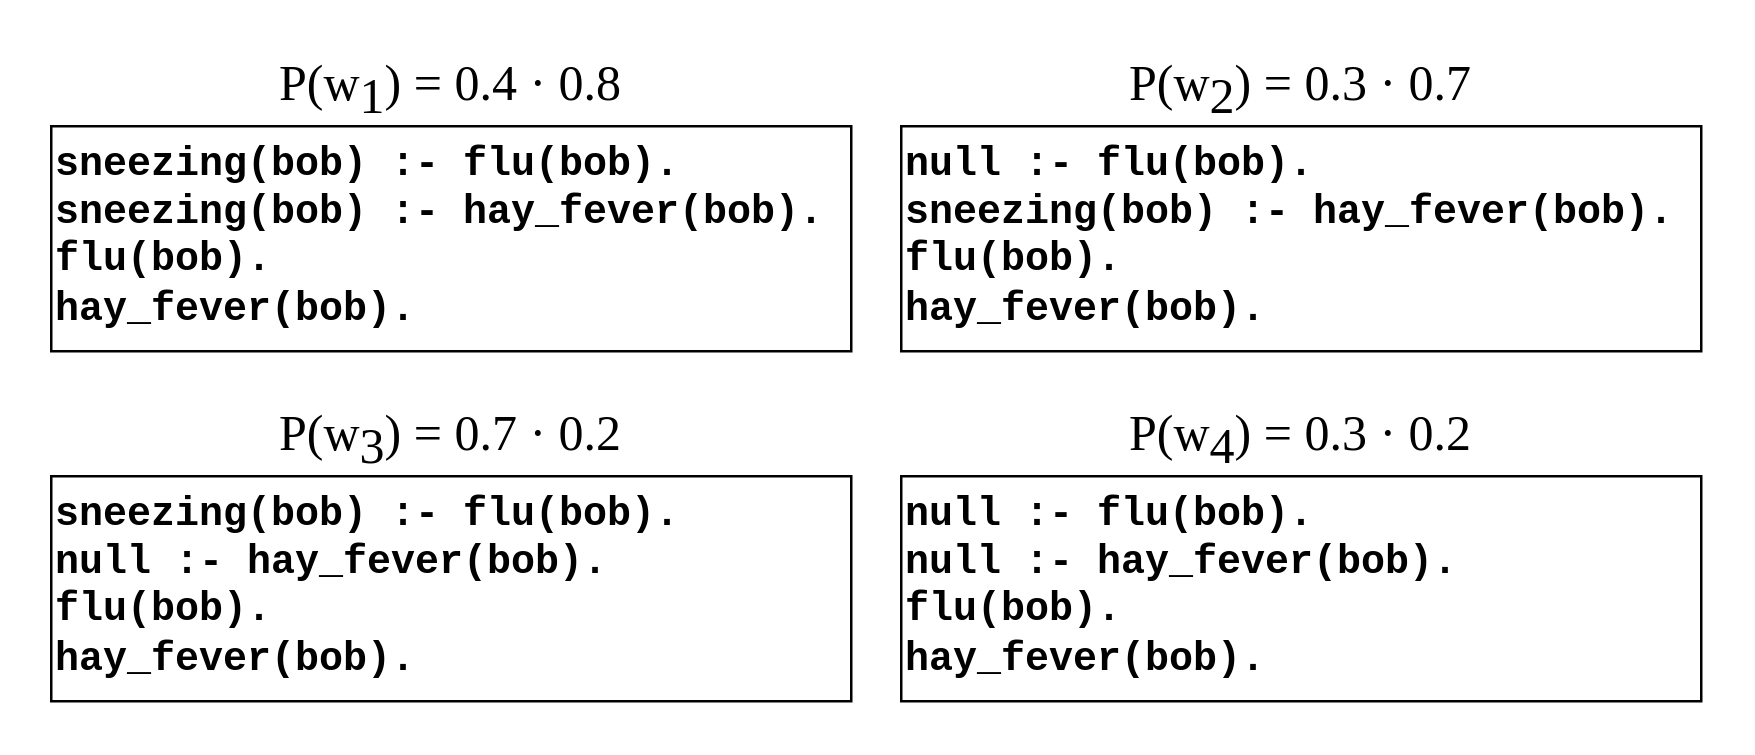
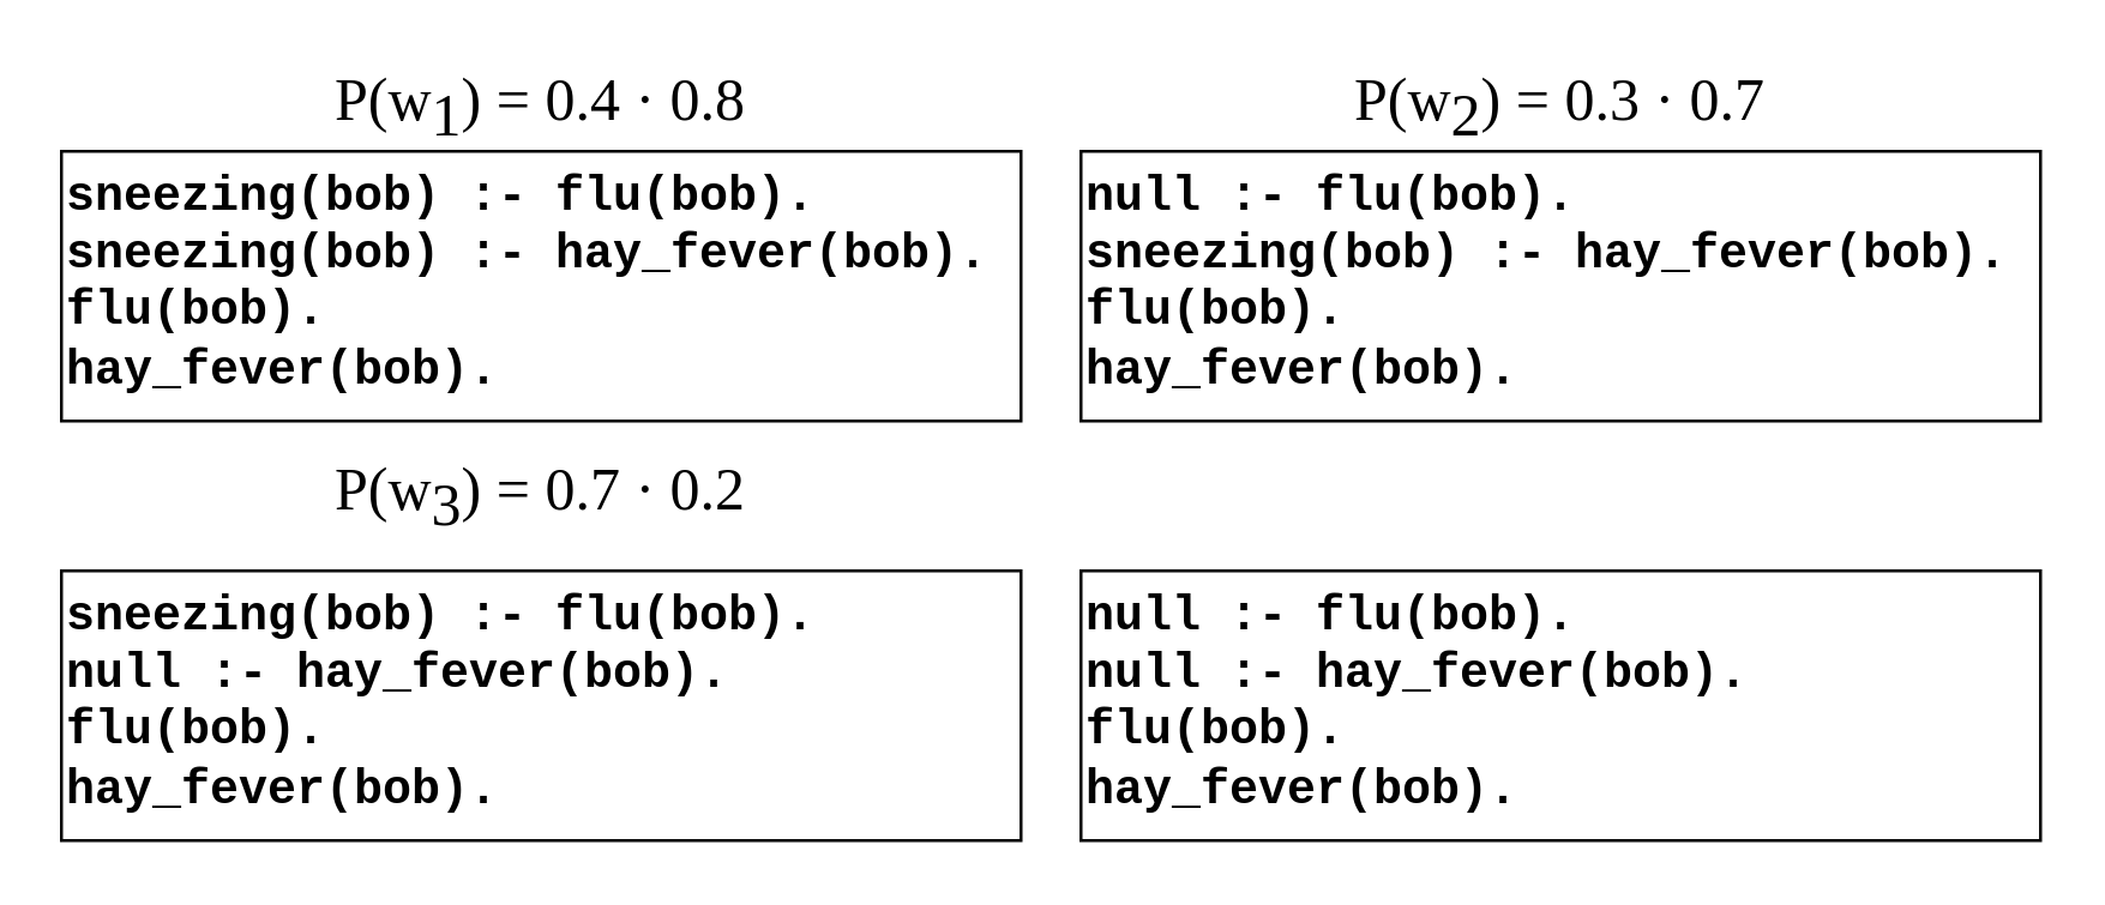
- <mxCell id="8" value="&lt;font style=&quot;font-size: 20px;&quot;&gt;P&lt;/font&gt;&lt;font style=&quot;font-size: 20px;&quot;&gt;(w&lt;sub style=&quot;font-size: 20px;&quot;&gt;3&lt;/sub&gt;) = 0.7 · 0.2&lt;br style=&quot;font-size: 20px;&quot;&gt;&lt;/font&gt;" style="text;html=1;strokeColor=none;fillColor=none;align=center;verticalAlign=middle;whiteSpace=wrap;rounded=0;fontFamily=Times New Roman;fontSize=20;" parent="1" vertex="1"><mxGeometry x="20" y="160" width="320" height="30" as="geometry" /></mxCell>
+ <mxCell id="8" value="&lt;font style=&quot;font-size: 20px;&quot;&gt;P&lt;/font&gt;&lt;font style=&quot;font-size: 20px;&quot;&gt;(w&lt;sub style=&quot;font-size: 20px;&quot;&gt;3&lt;/sub&gt;) = 0.7 · 0.2&lt;br style=&quot;font-size: 20px;&quot;&gt;&lt;/font&gt;" style="text;html=1;strokeColor=none;fillColor=none;align=center;verticalAlign=middle;whiteSpace=wrap;rounded=0;fontFamily=Times New Roman;fontSize=20;" parent="1" vertex="1"><mxGeometry x="20" y="150" width="320" height="30" as="geometry" /></mxCell>
- <mxCell id="9" value="&lt;font style=&quot;font-size: 20px;&quot;&gt;P&lt;/font&gt;&lt;font style=&quot;font-size: 20px;&quot;&gt;(w&lt;sub style=&quot;font-size: 20px;&quot;&gt;4&lt;/sub&gt;) = 0.3 · 0.2&lt;br style=&quot;font-size: 20px;&quot;&gt;&lt;/font&gt;" style="text;html=1;strokeColor=none;fillColor=none;align=center;verticalAlign=middle;whiteSpace=wrap;rounded=0;fontFamily=Times New Roman;fontSize=20;" parent="1" vertex="1"><mxGeometry x="360" y="160" width="320" height="30" as="geometry" /></mxCell>
